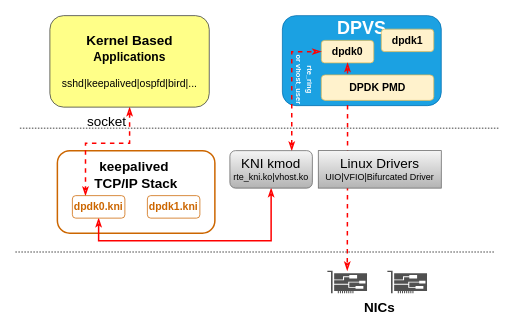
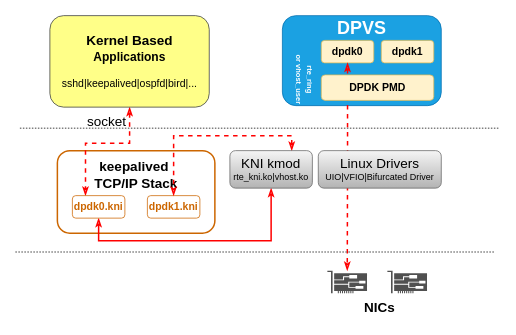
- <mxCell id="4" value="&lt;font style=&quot;font-size: 14px;&quot;&gt;&lt;b&gt;dpdk1&lt;/b&gt;&lt;/font&gt;" style="rounded=1;whiteSpace=wrap;html=1;fillColor=#fff2cc;strokeColor=#d6b656;" vertex="1" parent="1"><mxGeometry x="507.88" y="38" width="70" height="30" as="geometry" /></mxCell>
+ <mxCell id="4" value="&lt;font style=&quot;font-size: 14px;&quot;&gt;&lt;b&gt;dpdk1&lt;/b&gt;&lt;/font&gt;" style="rounded=1;whiteSpace=wrap;html=1;fillColor=#fff2cc;strokeColor=#d6b656;" vertex="1" parent="1"><mxGeometry x="507.88" y="53" width="70" height="30" as="geometry" /></mxCell>
- <mxCell id="12" style="edgeStyle=orthogonalEdgeStyle;rounded=0;orthogonalLoop=1;jettySize=auto;html=1;entryX=0;entryY=0.5;entryDx=0;entryDy=0;exitX=0.75;exitY=0;exitDx=0;exitDy=0;strokeWidth=2;dashed=1;startArrow=classicThin;startFill=0;endArrow=classicThin;endFill=0;strokeColor=#FF0000;" edge="1" parent="1" source="13" target="3"><mxGeometry relative="1" as="geometry" /></mxCell>
+ <mxCell id="12" style="edgeStyle=orthogonalEdgeStyle;rounded=0;orthogonalLoop=1;jettySize=auto;html=1;exitX=0.75;exitY=0;exitDx=0;exitDy=0;strokeWidth=2;dashed=1;startArrow=classicThin;startFill=0;endArrow=classicThin;endFill=0;strokeColor=#FF0000;" edge="1" parent="1" source="13" target="11"><mxGeometry relative="1" as="geometry" /></mxCell>
- <mxCell id="14" value="&lt;div&gt;&lt;font style=&quot;font-size: 18px;&quot;&gt;Linux Drivers&lt;/font&gt;&lt;/div&gt;&lt;font style=&quot;font-size: 12px;&quot;&gt;UIO|VFIO|Bifurcated Driver&lt;/font&gt;" style="whiteSpace=wrap;html=1;fillColor=#f5f5f5;gradientColor=#b3b3b3;strokeColor=#666666;rounded=0;" vertex="1" parent="1"><mxGeometry x="423.88" y="200" width="164" height="50" as="geometry" /></mxCell>
+ <mxCell id="14" value="&lt;div&gt;&lt;font style=&quot;font-size: 18px;&quot;&gt;Linux Drivers&lt;/font&gt;&lt;/div&gt;&lt;font style=&quot;font-size: 12px;&quot;&gt;UIO|VFIO|Bifurcated Driver&lt;/font&gt;" style="rounded=1;whiteSpace=wrap;html=1;fillColor=#f5f5f5;gradientColor=#b3b3b3;strokeColor=#666666;" vertex="1" parent="1"><mxGeometry x="423.88" y="200" width="164" height="50" as="geometry" /></mxCell>
